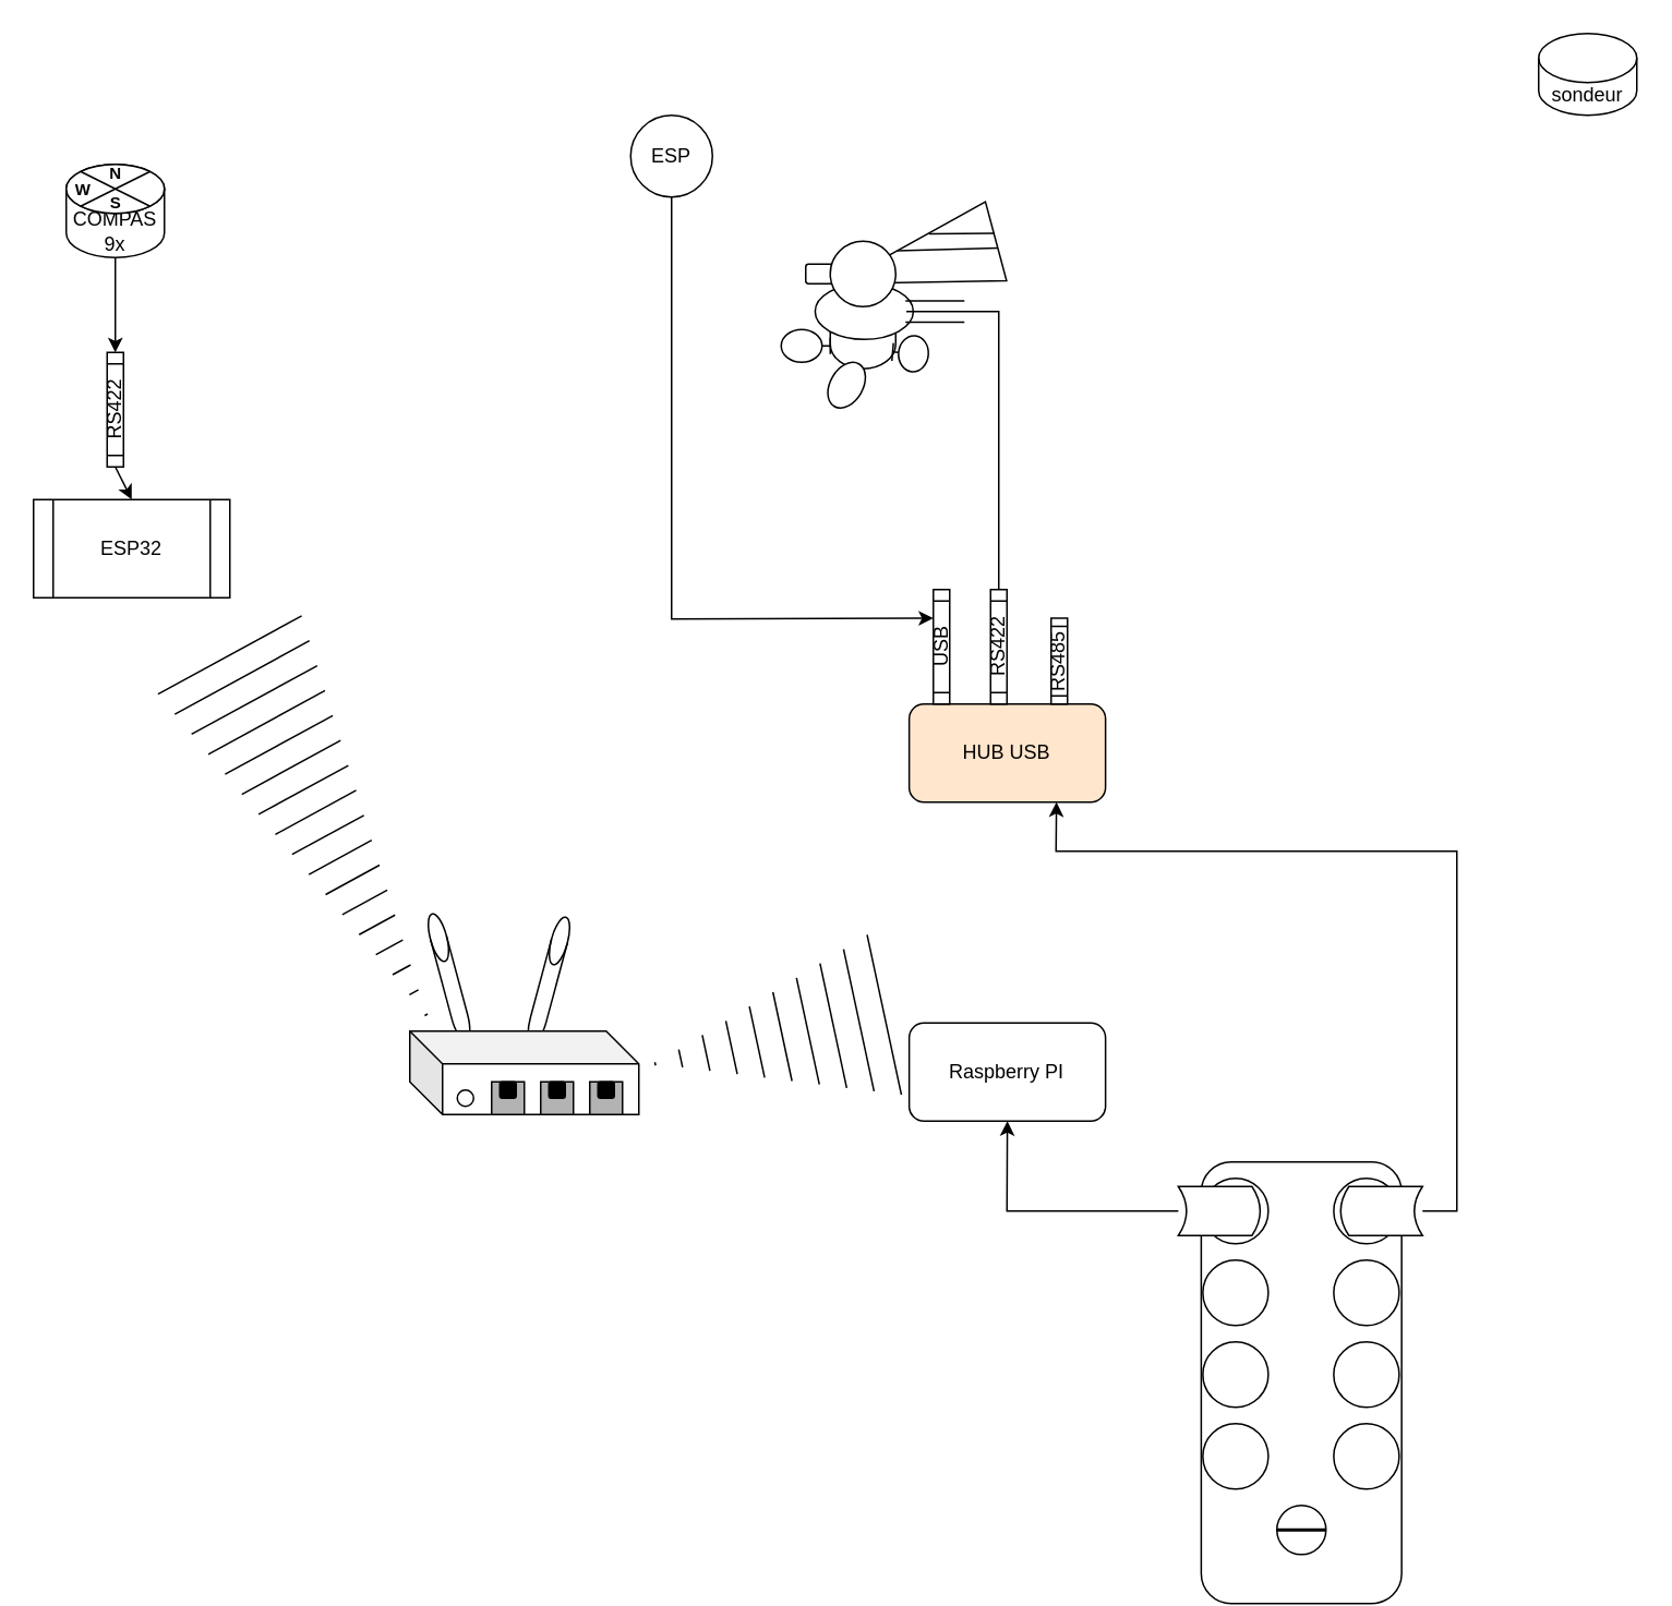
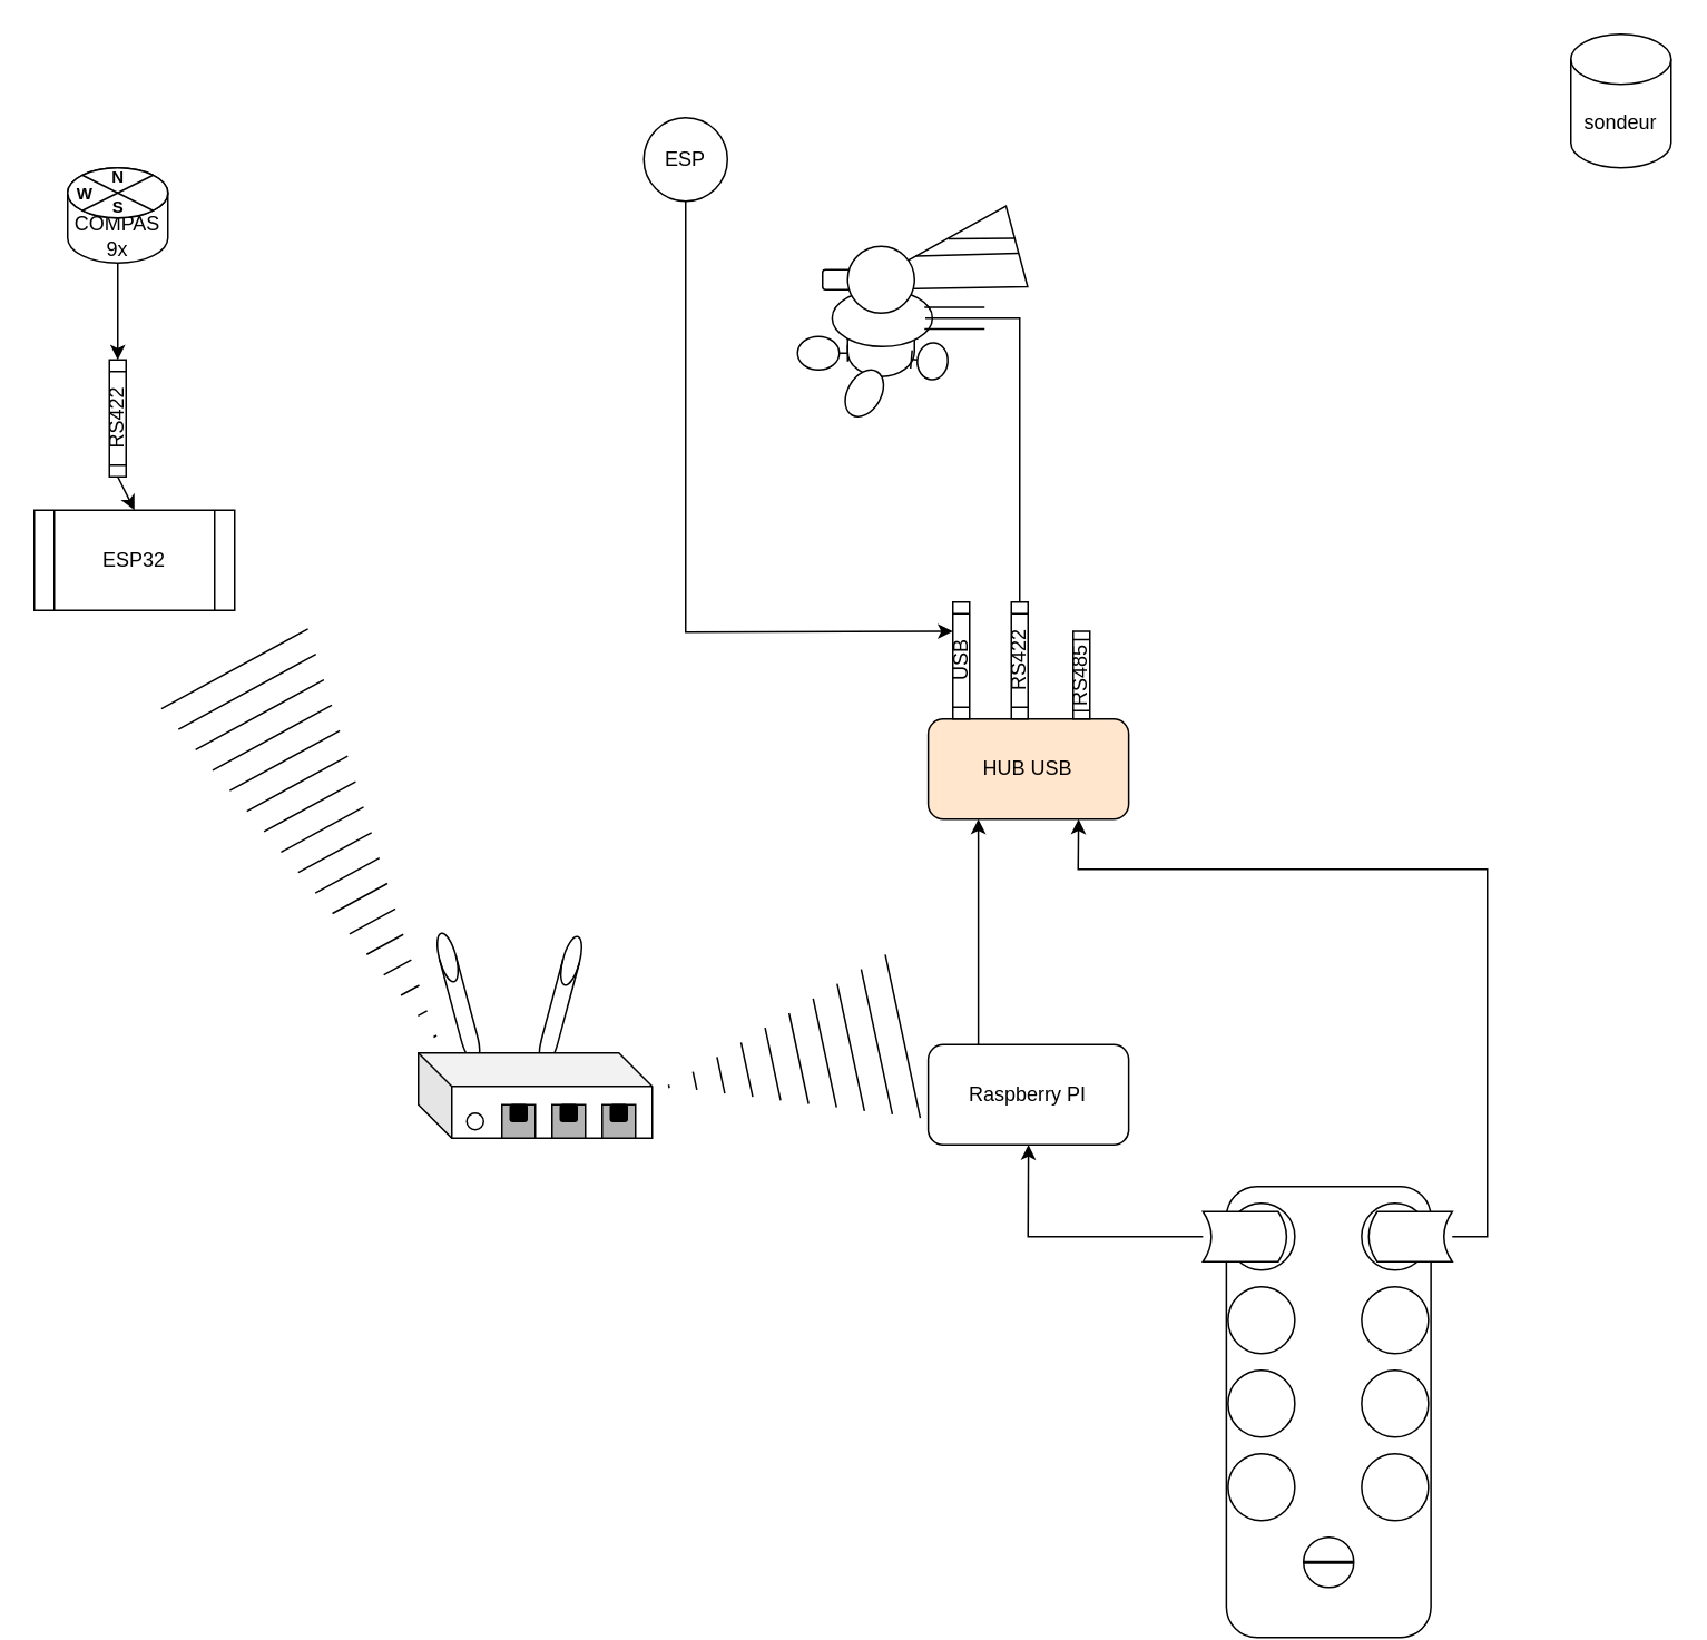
- <mxCell id="2" value="&lt;div&gt;sondeur&lt;/div&gt;" style="shape=cylinder3;whiteSpace=wrap;html=1;boundedLbl=1;backgroundOutline=1;size=15;" parent="1" vertex="1"><mxGeometry x="940" y="20" width="60" height="50" as="geometry" /></mxCell>
+ <mxCell id="2" value="&lt;div&gt;sondeur&lt;/div&gt;" style="shape=cylinder3;whiteSpace=wrap;html=1;boundedLbl=1;backgroundOutline=1;size=15;" parent="1" vertex="1"><mxGeometry x="940" y="20" width="60" height="80" as="geometry" /></mxCell>
+ <mxCell id="16" style="edgeStyle=none;rounded=0;orthogonalLoop=1;jettySize=auto;html=1;exitX=0.25;exitY=0;exitDx=0;exitDy=0;entryX=0.25;entryY=1;entryDx=0;entryDy=0;" parent="1" source="17" target="18" edge="1"><mxGeometry relative="1" as="geometry" /></mxCell>
